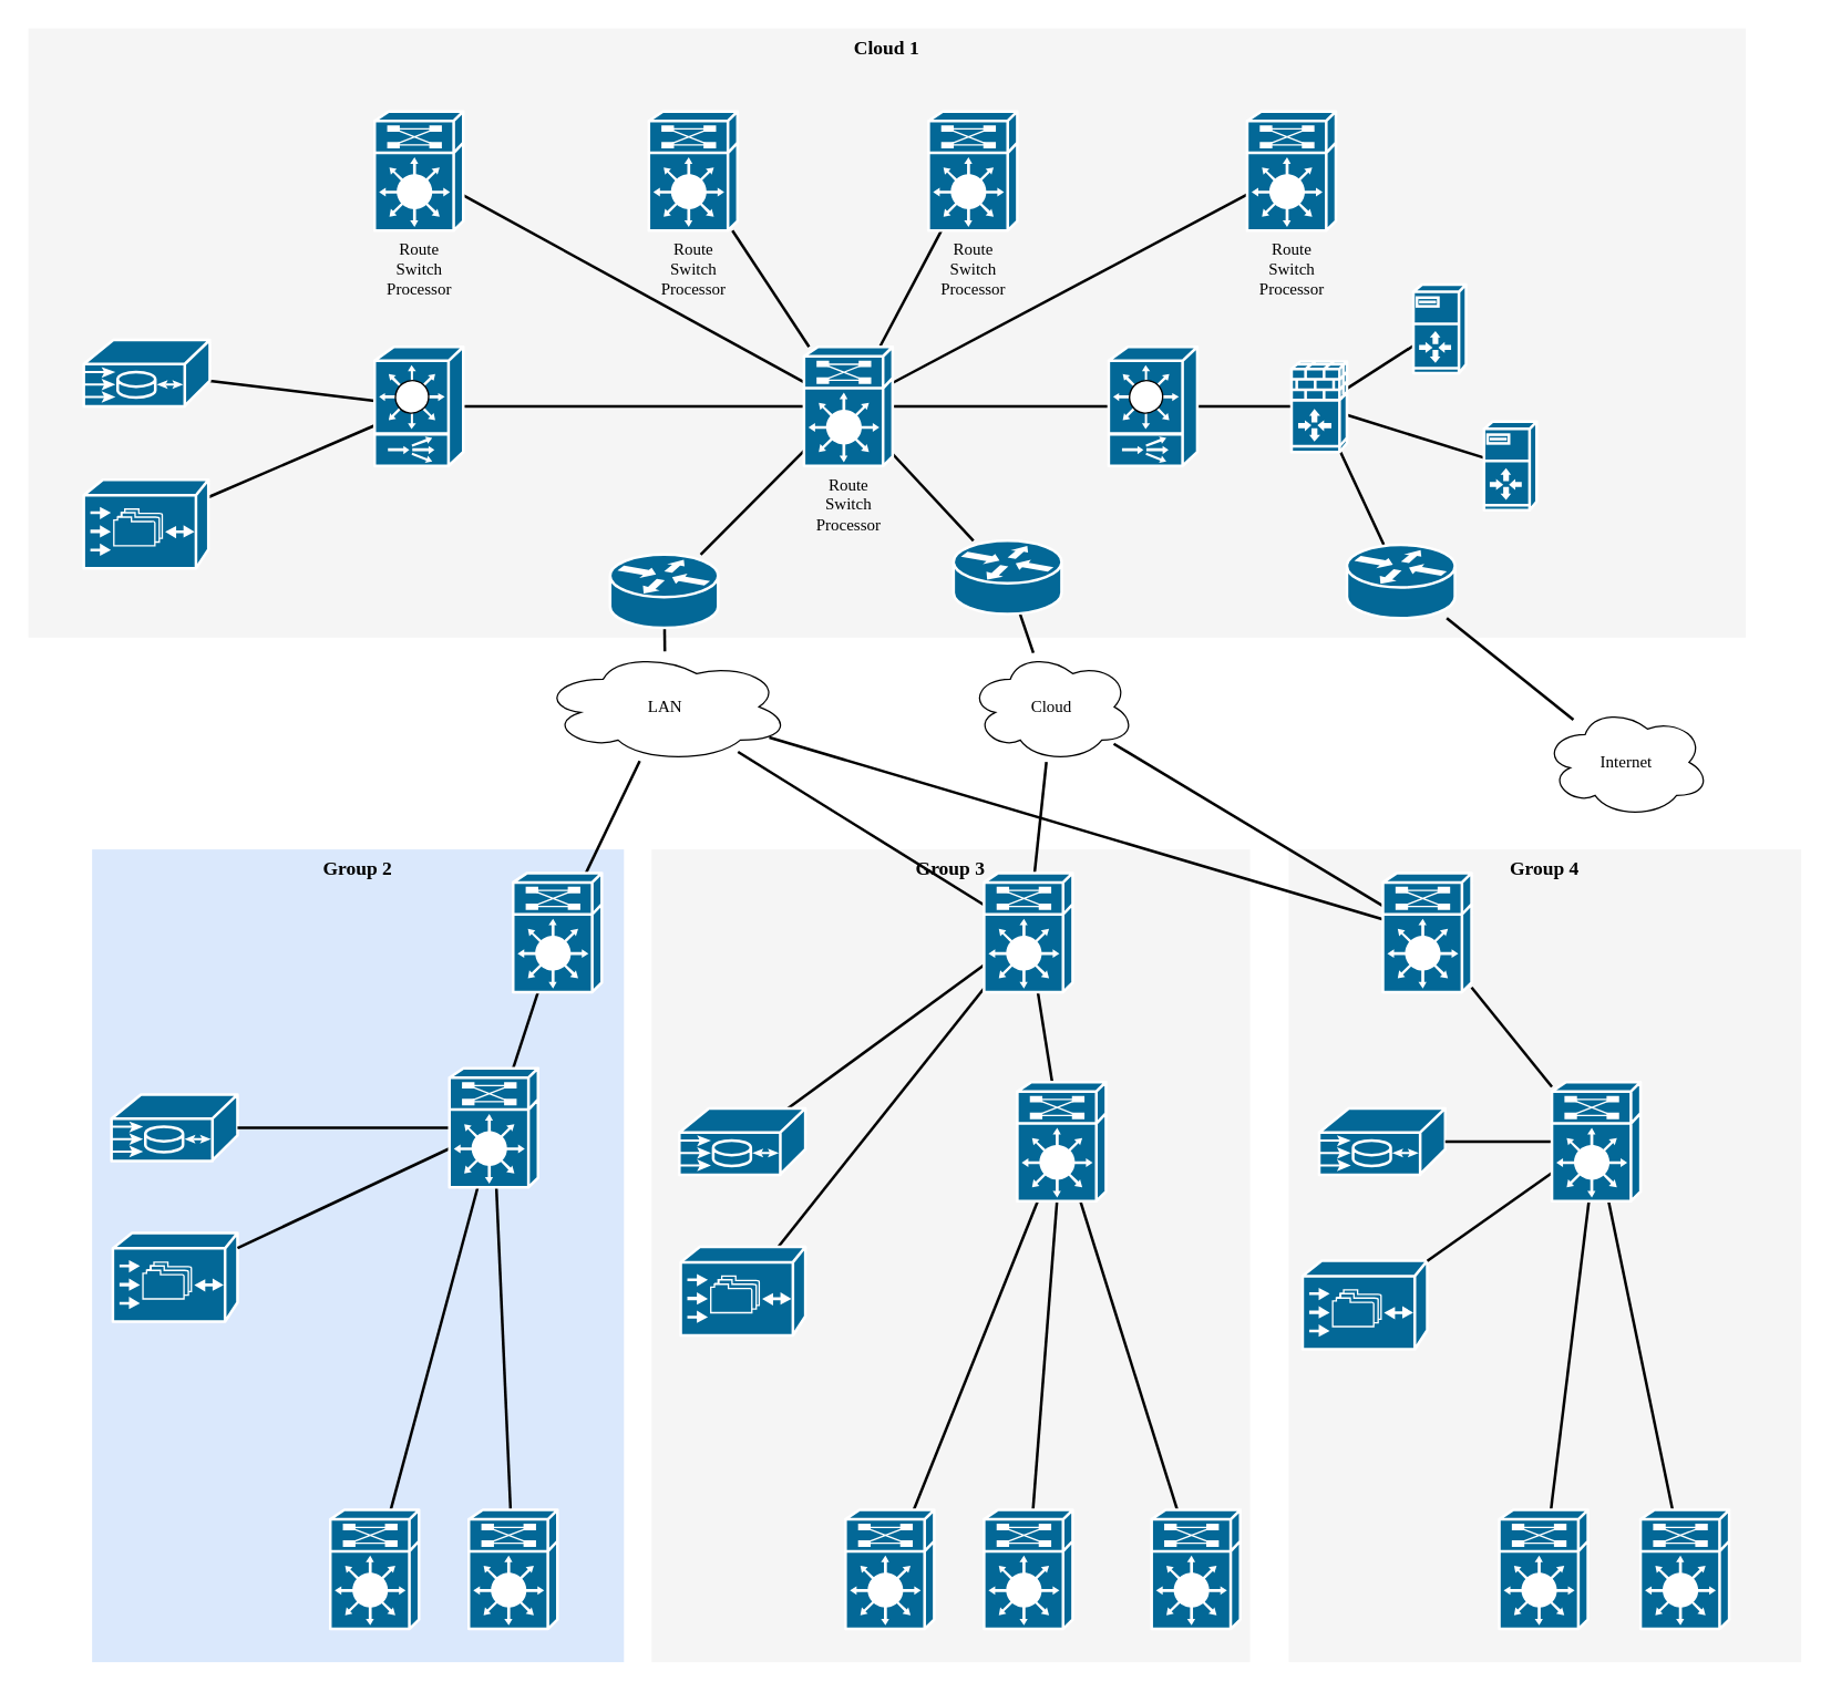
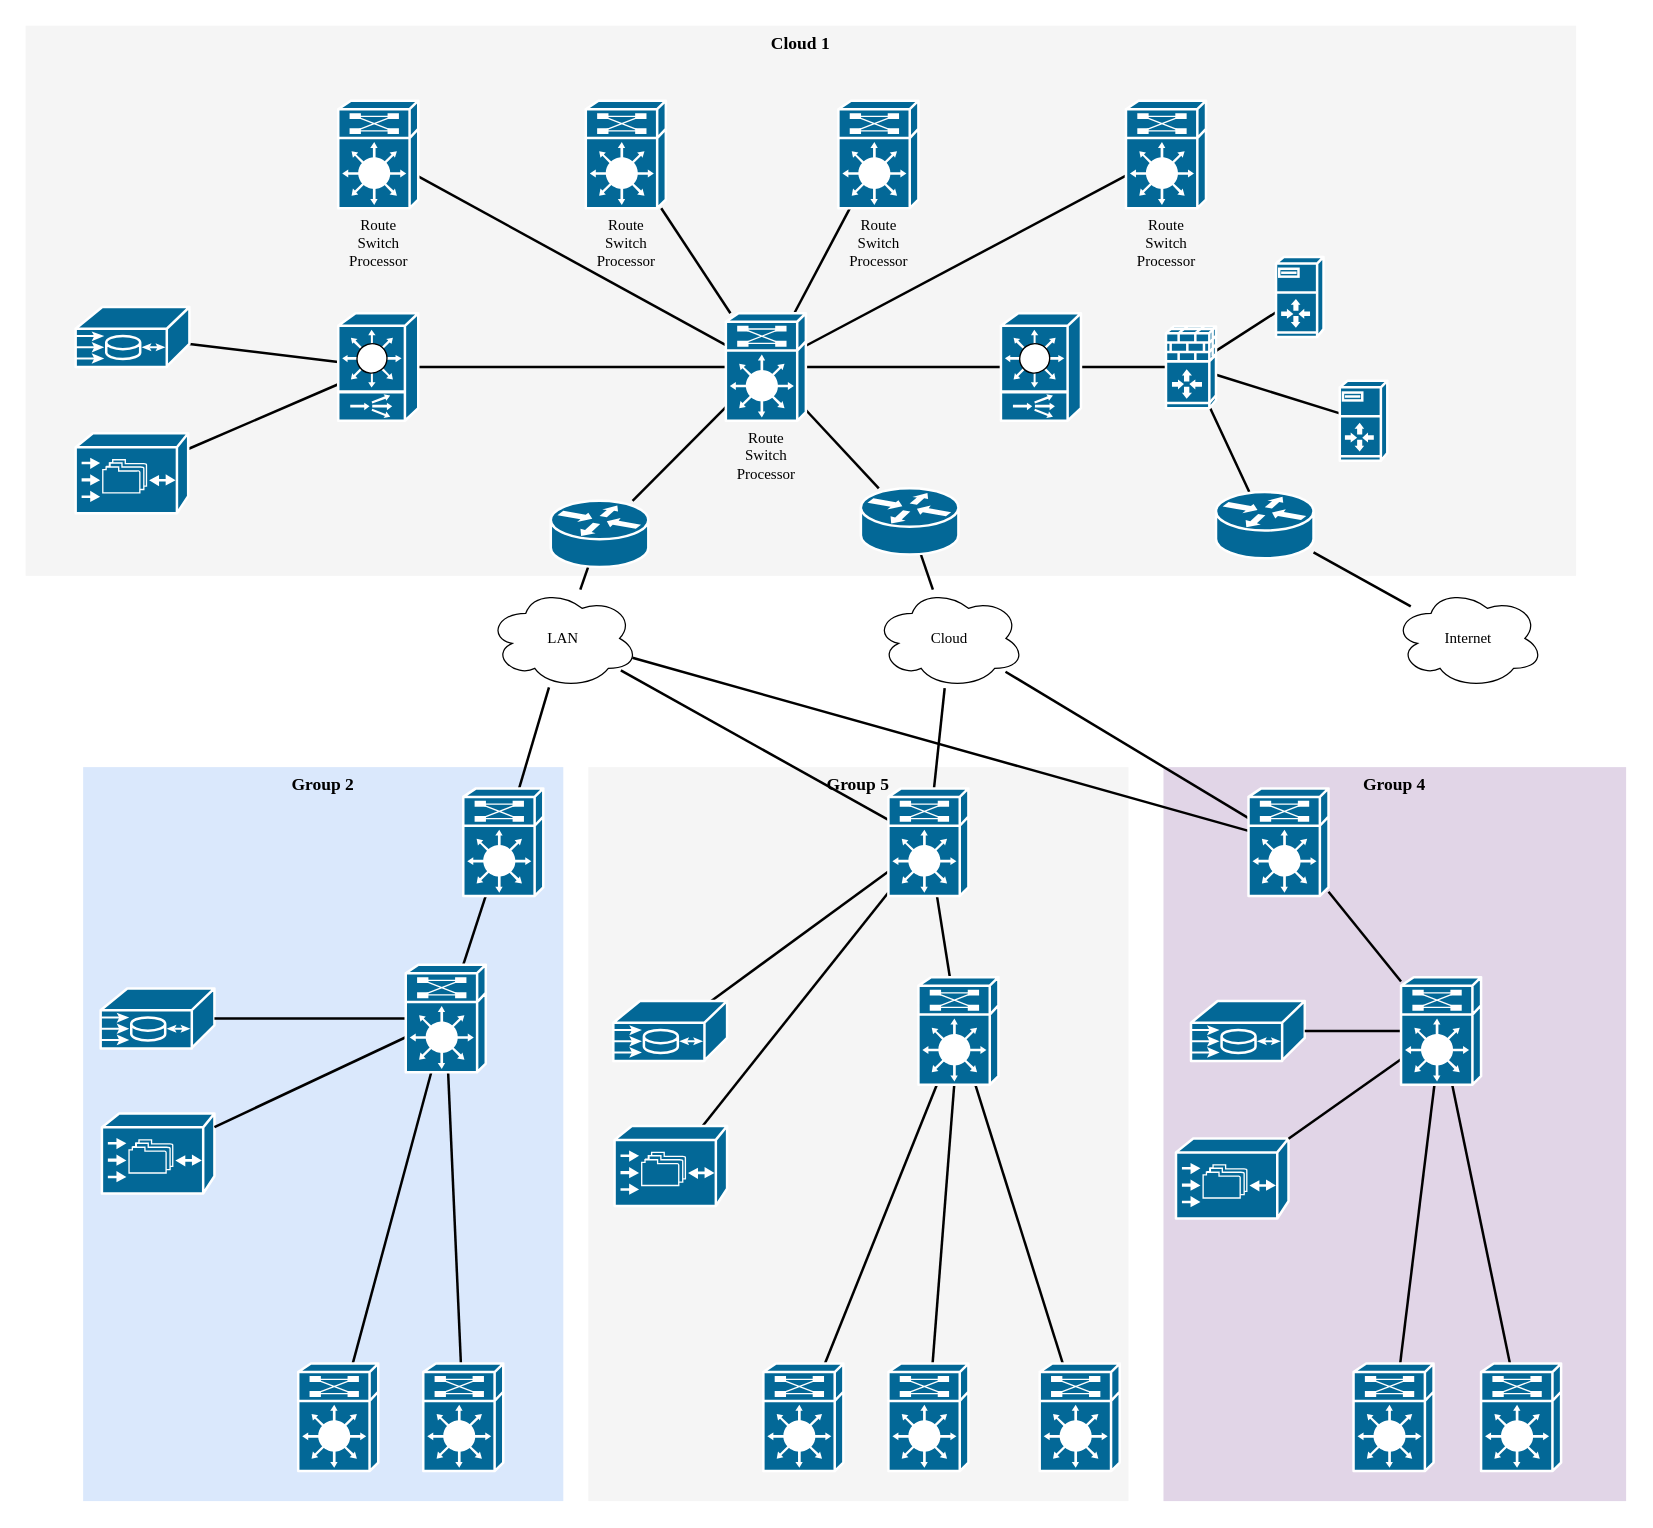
- <mxCell id="35" value="LAN" style="ellipse;shape=cloud;whiteSpace=wrap;html=1;rounded=0;shadow=0;comic=0;strokeWidth=1;fontFamily=Verdana;fontSize=12;" parent="1" vertex="1"><mxGeometry x="390" y="470" width="180" height="80" as="geometry" /></mxCell>
+ <mxCell id="35" value="LAN" style="ellipse;shape=cloud;whiteSpace=wrap;html=1;rounded=0;shadow=0;comic=0;strokeWidth=1;fontFamily=Verdana;fontSize=12;" parent="1" vertex="1"><mxGeometry x="390" y="470" width="120" height="80" as="geometry" /></mxCell>
- <mxCell id="39" value="Internet" style="ellipse;shape=cloud;whiteSpace=wrap;html=1;rounded=0;shadow=0;comic=0;strokeWidth=1;fontFamily=Verdana;fontSize=12;" parent="1" vertex="1"><mxGeometry x="1114" y="510" width="120" height="80" as="geometry" /></mxCell>
+ <mxCell id="39" value="Internet" style="ellipse;shape=cloud;whiteSpace=wrap;html=1;rounded=0;shadow=0;comic=0;strokeWidth=1;fontFamily=Verdana;fontSize=12;" parent="1" vertex="1"><mxGeometry x="1114" y="470" width="120" height="80" as="geometry" /></mxCell>
- <mxCell id="4" value="Group 3" style="whiteSpace=wrap;html=1;rounded=0;shadow=0;comic=0;strokeWidth=1;fontFamily=Verdana;fontSize=14;fillColor=#f5f5f5;strokeColor=none;fontStyle=1;verticalAlign=top;" parent="1" vertex="1"><mxGeometry x="470" y="613" width="432" height="587" as="geometry" /></mxCell>
+ <mxCell id="4" value="Group 5" style="whiteSpace=wrap;html=1;rounded=0;shadow=0;comic=0;strokeWidth=1;fontFamily=Verdana;fontSize=14;fillColor=#f5f5f5;strokeColor=none;fontStyle=1;verticalAlign=top;" parent="1" vertex="1"><mxGeometry x="470" y="613" width="432" height="587" as="geometry" /></mxCell>
- <mxCell id="3" value="Group 4" style="whiteSpace=wrap;html=1;rounded=0;shadow=0;comic=0;strokeWidth=1;fontFamily=Verdana;fontSize=14;fillColor=#f5f5f5;strokeColor=none;fontStyle=1;verticalAlign=top;" parent="1" vertex="1"><mxGeometry x="930" y="613" width="370" height="587" as="geometry" /></mxCell>
+ <mxCell id="3" value="Group 4" style="whiteSpace=wrap;html=1;rounded=0;shadow=0;comic=0;strokeWidth=1;fontFamily=Verdana;fontSize=14;fillColor=#e1d5e7;strokeColor=none;fontStyle=1;verticalAlign=top;" parent="1" vertex="1"><mxGeometry x="930" y="613" width="370" height="587" as="geometry" /></mxCell>
